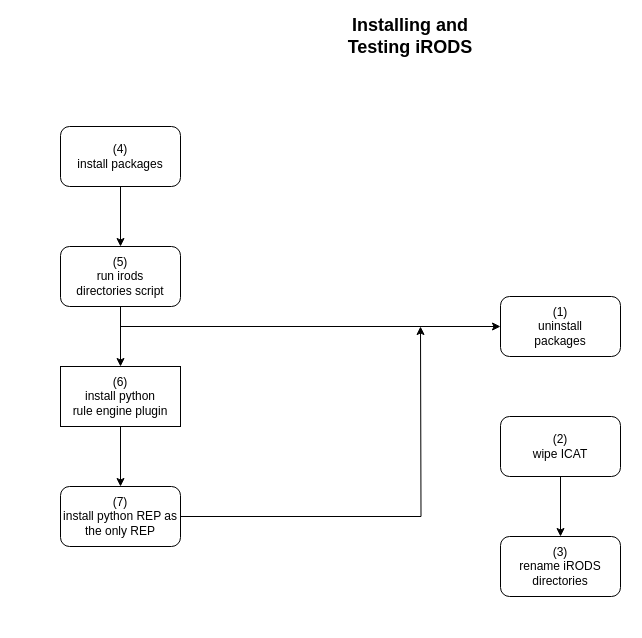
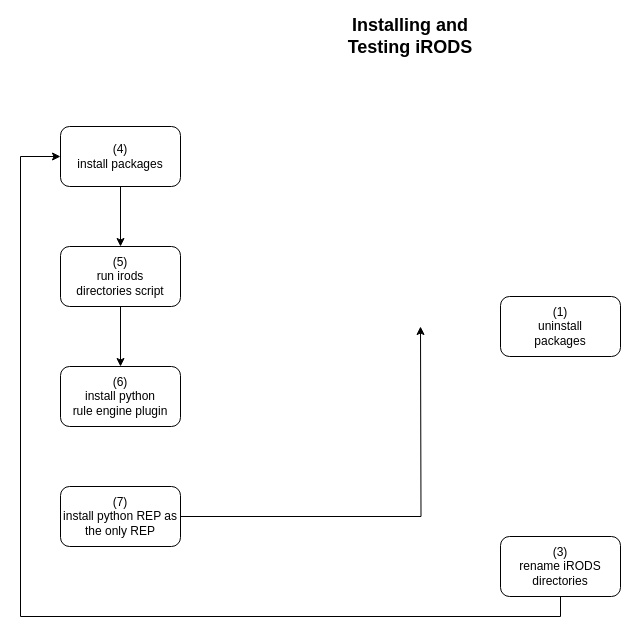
- <mxCell id="4" style="edgeStyle=orthogonalEdgeStyle;rounded=0;orthogonalLoop=1;jettySize=auto;html=1;exitX=0.5;exitY=1;exitDx=0;exitDy=0;entryX=0;entryY=0.5;entryDx=0;entryDy=0;" parent="1" source="6" target="7" edge="1"><mxGeometry relative="1" as="geometry" /></mxCell>
- <mxCell id="13" value="&lt;div&gt;(6) &lt;br&gt;&lt;/div&gt;&lt;div&gt;install python&lt;/div&gt;&lt;div&gt;rule engine plugin&lt;br&gt;&lt;/div&gt;" style="whiteSpace=wrap;html=1;rounded=0;" parent="1" vertex="1"><mxGeometry x="60" y="360" width="120" height="60" as="geometry" /></mxCell>
+ <mxCell id="13" value="&lt;div&gt;(6) &lt;br&gt;&lt;/div&gt;&lt;div&gt;install python&lt;/div&gt;&lt;div&gt;rule engine plugin&lt;br&gt;&lt;/div&gt;" style="rounded=1;whiteSpace=wrap;html=1;" parent="1" vertex="1"><mxGeometry x="60" y="360" width="120" height="60" as="geometry" /></mxCell>
- <mxCell id="9" value="&lt;div&gt;(2)&lt;/div&gt;&lt;div&gt;wipe ICAT&lt;br&gt;&lt;/div&gt;" style="rounded=1;whiteSpace=wrap;html=1;" parent="1" vertex="1"><mxGeometry x="500" y="410" width="120" height="60" as="geometry" /></mxCell>
- <mxCell id="12" style="edgeStyle=orthogonalEdgeStyle;rounded=0;orthogonalLoop=1;jettySize=auto;html=1;exitX=0.5;exitY=1;exitDx=0;exitDy=0;entryX=0.5;entryY=0;entryDx=0;entryDy=0;" parent="1" source="13" target="15" edge="1"><mxGeometry relative="1" as="geometry" /></mxCell>
- <mxCell id="8" style="edgeStyle=orthogonalEdgeStyle;rounded=0;orthogonalLoop=1;jettySize=auto;html=1;exitX=0.5;exitY=1;exitDx=0;exitDy=0;entryX=0.5;entryY=0;entryDx=0;entryDy=0;" parent="1" source="9" target="11" edge="1"><mxGeometry relative="1" as="geometry" /></mxCell>
+ <mxCell id="10" style="edgeStyle=orthogonalEdgeStyle;rounded=0;orthogonalLoop=1;jettySize=auto;html=1;exitX=0.5;exitY=1;exitDx=0;exitDy=0;entryX=0;entryY=0.5;entryDx=0;entryDy=0;" parent="1" source="11" target="3" edge="1"><mxGeometry relative="1" as="geometry"><mxPoint x="20" y="340" as="targetPoint" /><Array as="points"><mxPoint x="560" y="610" /><mxPoint x="20" y="610" /><mxPoint x="20" y="150" /></Array></mxGeometry></mxCell>
